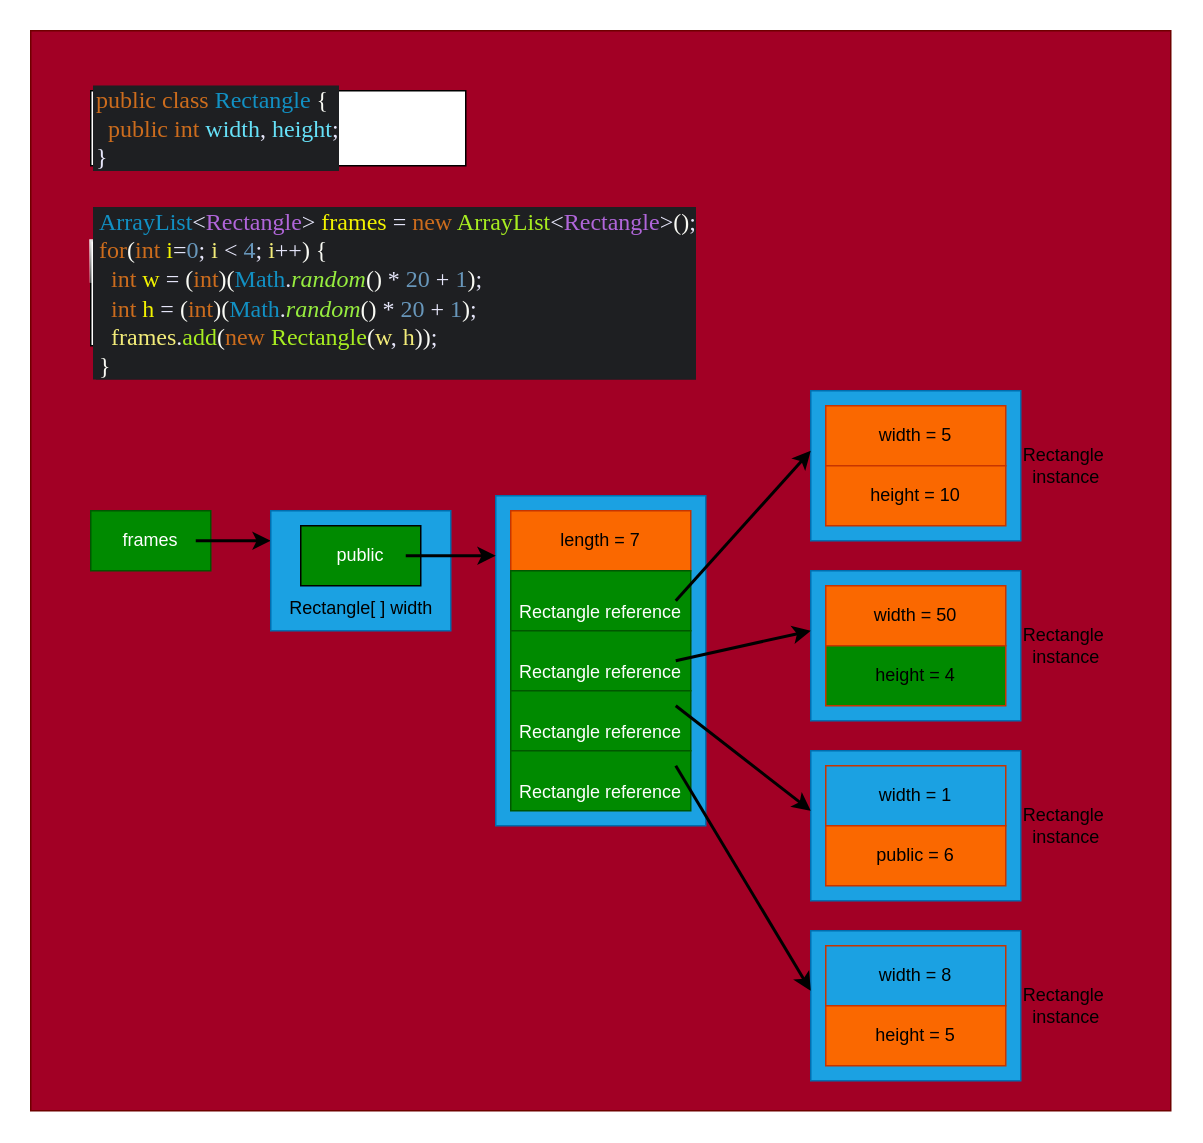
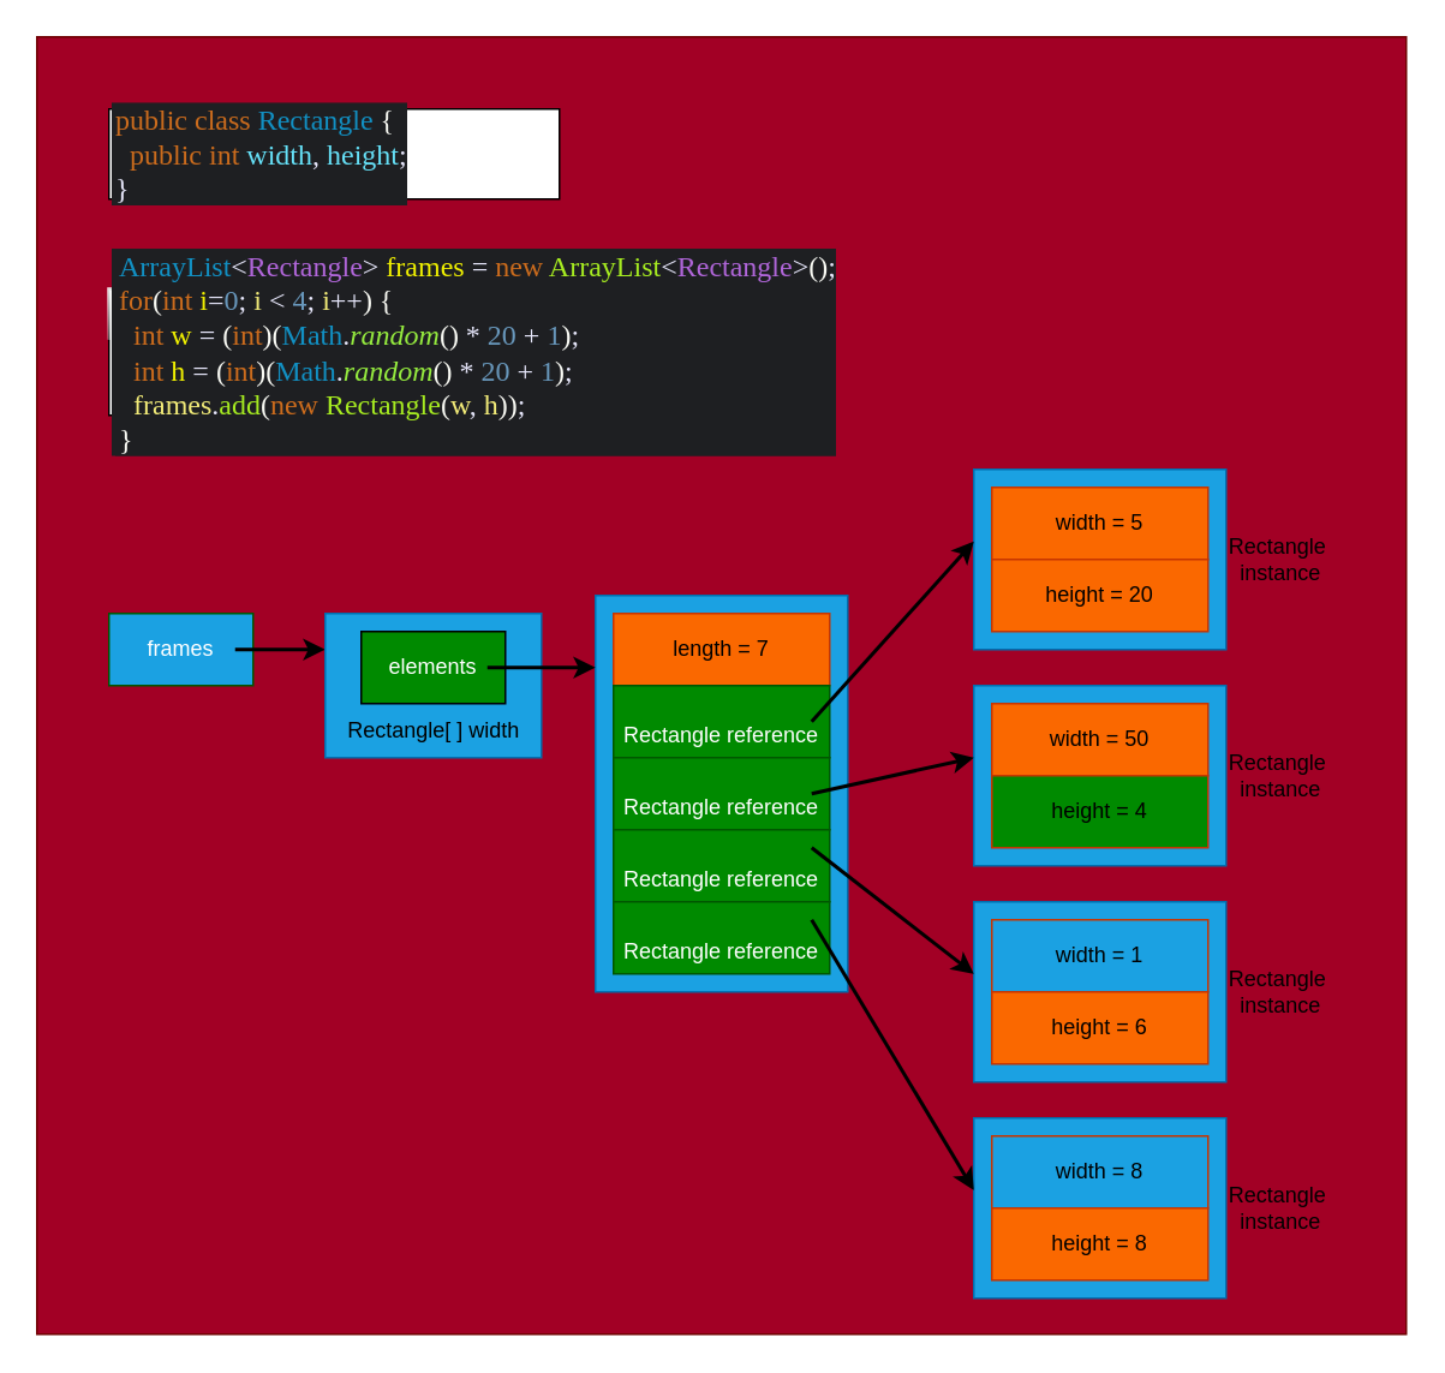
- <mxCell id="23" value="height = 10" style="rounded=0;whiteSpace=wrap;html=1;fillColor=#fa6800;fontColor=#000000;strokeColor=#C73500;" vertex="1" parent="1"><mxGeometry x="550" y="310" width="120" height="40" as="geometry" /></mxCell>
+ <mxCell id="23" value="height = 20" style="rounded=0;whiteSpace=wrap;html=1;fillColor=#fa6800;fontColor=#000000;strokeColor=#C73500;" vertex="1" parent="1"><mxGeometry x="550" y="310" width="120" height="40" as="geometry" /></mxCell>
- <mxCell id="8" value="frames" style="rounded=0;whiteSpace=wrap;html=1;fillColor=#008a00;fontColor=#ffffff;strokeColor=light-dark(#005700,#000000);strokeWidth=1;" vertex="1" parent="1"><mxGeometry x="60" y="340" width="80" height="40" as="geometry" /></mxCell>
+ <mxCell id="8" value="frames" style="rounded=0;whiteSpace=wrap;html=1;fillColor=#1ba1e2;fontColor=#ffffff;strokeColor=light-dark(#005700,#000000);strokeWidth=1;" vertex="1" parent="1"><mxGeometry x="60" y="340" width="80" height="40" as="geometry" /></mxCell>
- <mxCell id="11" value="public" style="rounded=0;whiteSpace=wrap;html=1;fillColor=#008a00;fontColor=#ffffff;strokeColor=light-dark(#000000,#000000);" vertex="1" parent="1"><mxGeometry x="200" y="350" width="80" height="40" as="geometry" /></mxCell>
+ <mxCell id="11" value="elements" style="rounded=0;whiteSpace=wrap;html=1;fillColor=#008a00;fontColor=#ffffff;strokeColor=light-dark(#000000,#000000);" vertex="1" parent="1"><mxGeometry x="200" y="350" width="80" height="40" as="geometry" /></mxCell>
- <mxCell id="29" value="public = 6" style="rounded=0;whiteSpace=wrap;html=1;fillColor=#fa6800;fontColor=#000000;strokeColor=#C73500;" vertex="1" parent="1"><mxGeometry x="550" y="550" width="120" height="40" as="geometry" /></mxCell>
+ <mxCell id="29" value="height = 6" style="rounded=0;whiteSpace=wrap;html=1;fillColor=#fa6800;fontColor=#000000;strokeColor=#C73500;" vertex="1" parent="1"><mxGeometry x="550" y="550" width="120" height="40" as="geometry" /></mxCell>
- <mxCell id="32" value="height = 5" style="rounded=0;whiteSpace=wrap;html=1;fillColor=#fa6800;fontColor=#000000;strokeColor=#C73500;" vertex="1" parent="1"><mxGeometry x="550" y="670" width="120" height="40" as="geometry" /></mxCell>
+ <mxCell id="32" value="height = 8" style="rounded=0;whiteSpace=wrap;html=1;fillColor=#fa6800;fontColor=#000000;strokeColor=#C73500;" vertex="1" parent="1"><mxGeometry x="550" y="670" width="120" height="40" as="geometry" /></mxCell>
